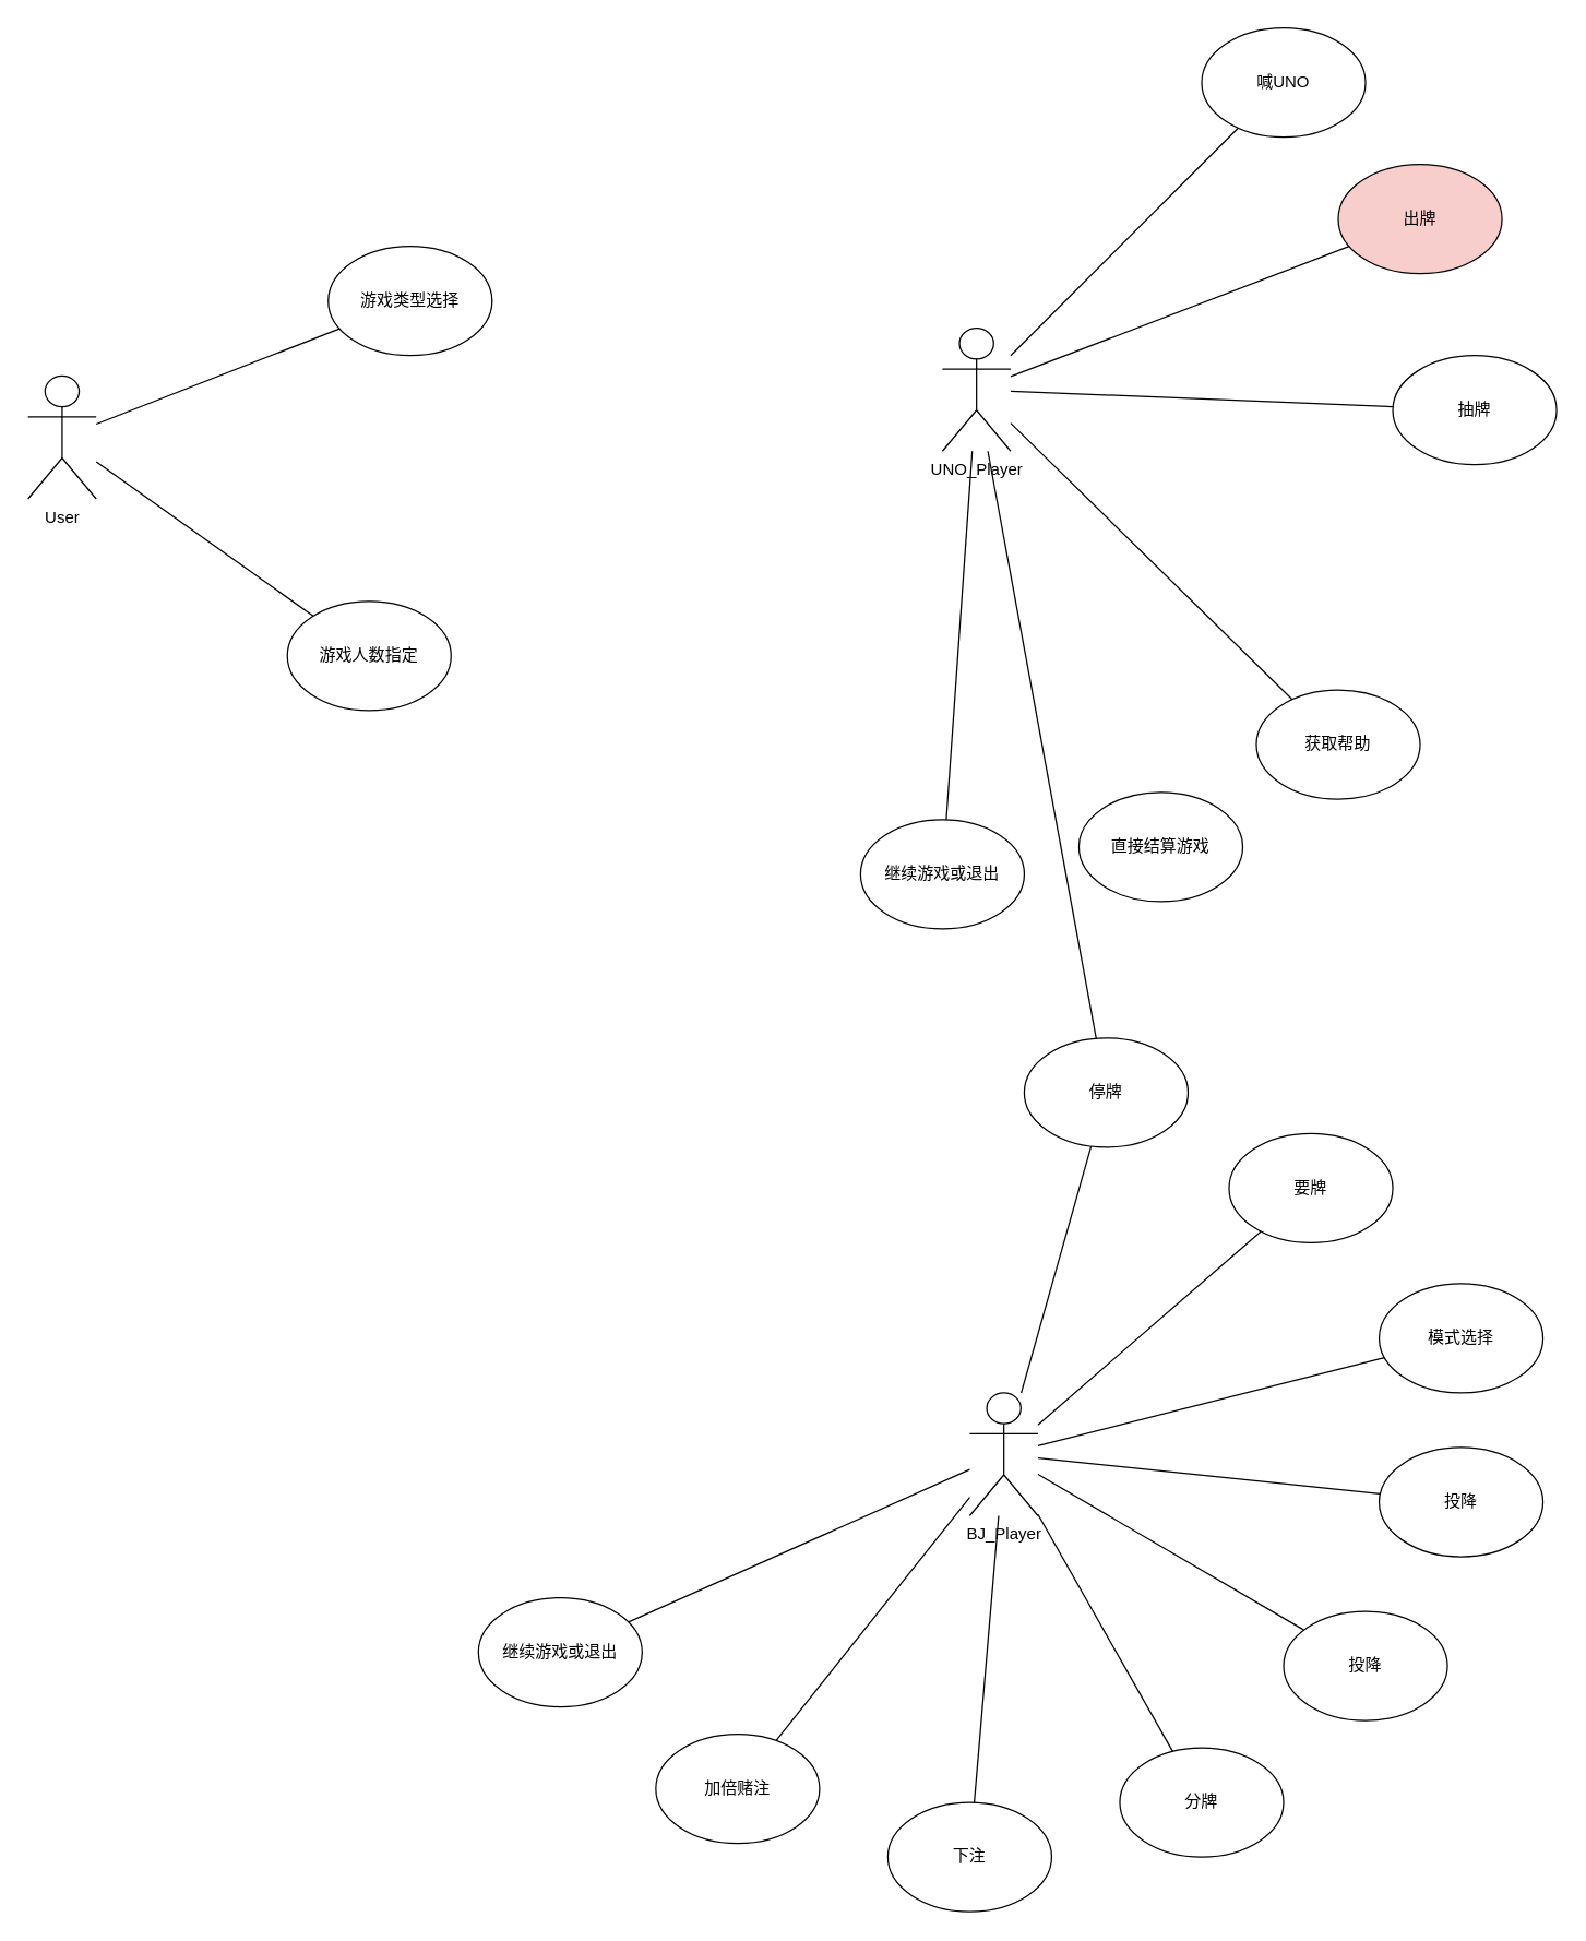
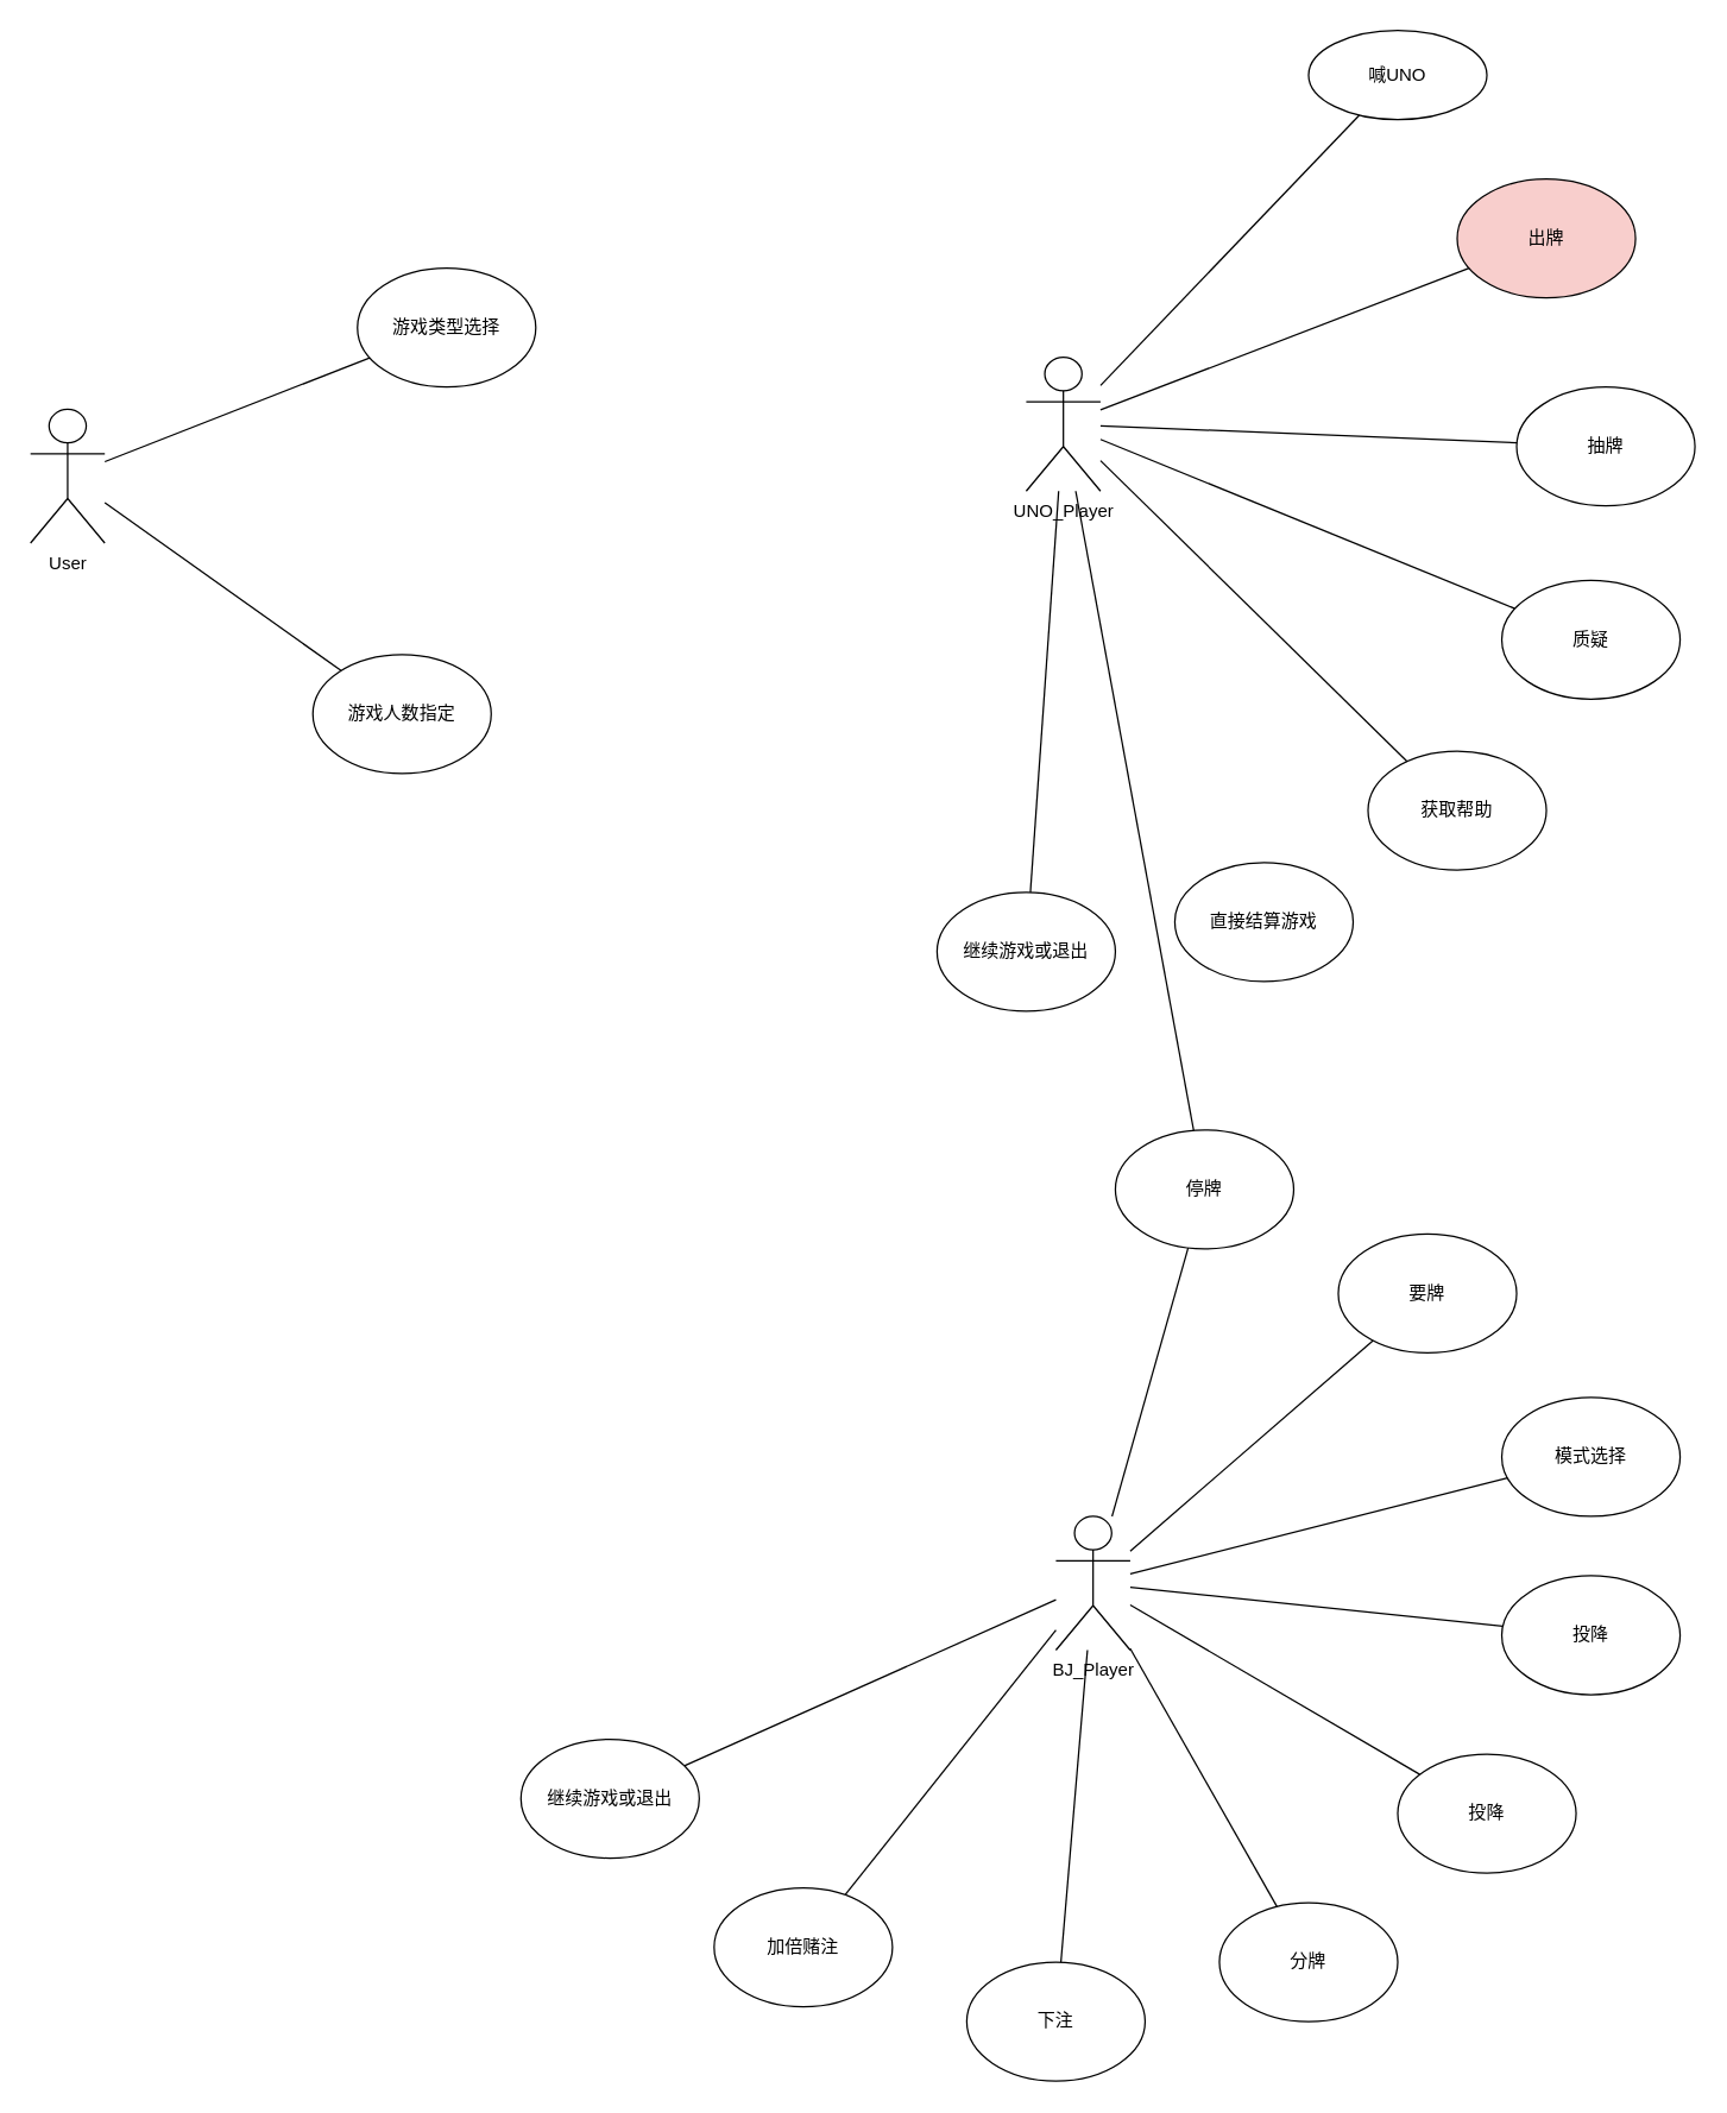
- <mxCell id="6" value="喊UNO" style="ellipse;whiteSpace=wrap;html=1;strokeColor=default;align=center;verticalAlign=middle;fontFamily=Helvetica;fontSize=12;fontColor=default;fillColor=default;" vertex="1" parent="1"><mxGeometry x="880" y="20" width="120" height="80" as="geometry" /></mxCell>
+ <mxCell id="6" value="喊UNO" style="ellipse;whiteSpace=wrap;html=1;strokeColor=default;align=center;verticalAlign=middle;fontFamily=Helvetica;fontSize=12;fontColor=default;fillColor=default;" vertex="1" parent="1"><mxGeometry x="880" y="20" width="120" height="60" as="geometry" /></mxCell>
+ <mxCell id="12" value="" style="endArrow=none;html=1;rounded=0;fontFamily=Helvetica;fontSize=12;fontColor=default;" edge="1" parent="1" source="2" target="5"><mxGeometry width="50" height="50" relative="1" as="geometry"><mxPoint x="950" y="260" as="sourcePoint" /><mxPoint x="1000" y="210" as="targetPoint" /></mxGeometry></mxCell>
+ <mxCell id="5" value="质疑" style="ellipse;whiteSpace=wrap;html=1;strokeColor=default;align=center;verticalAlign=middle;fontFamily=Helvetica;fontSize=12;fontColor=default;fillColor=default;" vertex="1" parent="1"><mxGeometry x="1010" y="390" width="120" height="80" as="geometry" /></mxCell>
